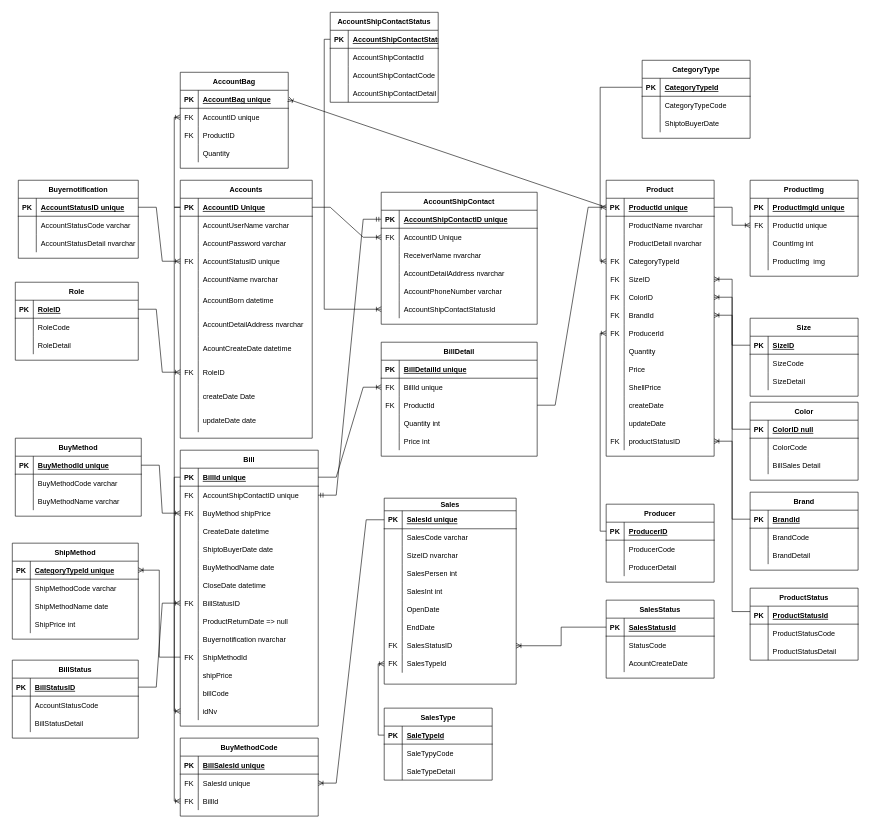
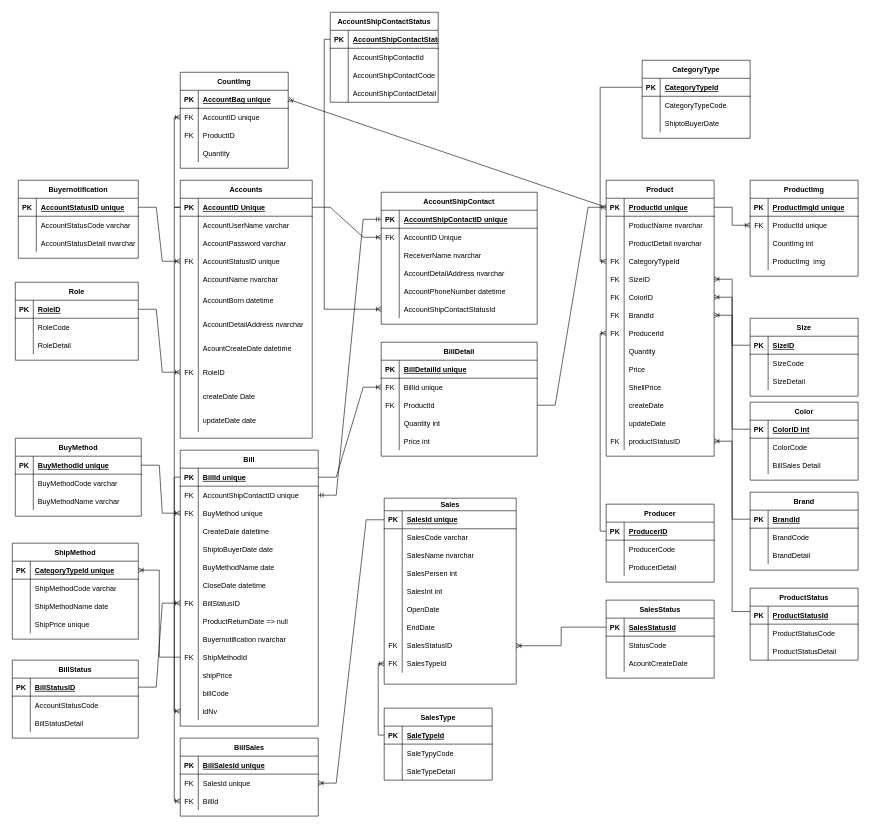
- <mxCell id="229" value="AccountBag" style="shape=table;startSize=30;container=1;collapsible=1;childLayout=tableLayout;fixedRows=1;rowLines=0;fontStyle=1;align=center;resizeLast=1;" parent="1" vertex="1"><mxGeometry x="300" y="120" width="180" height="160" as="geometry" /></mxCell>
+ <mxCell id="229" value="CountImg" style="shape=table;startSize=30;container=1;collapsible=1;childLayout=tableLayout;fixedRows=1;rowLines=0;fontStyle=1;align=center;resizeLast=1;" parent="1" vertex="1"><mxGeometry x="300" y="120" width="180" height="160" as="geometry" /></mxCell>
- <mxCell id="51" value="AccountPhoneNumber varchar" style="shape=partialRectangle;connectable=0;fillColor=none;top=0;left=0;bottom=0;right=0;align=left;spacingLeft=6;overflow=hidden;" parent="49" vertex="1"><mxGeometry x="30" width="230" height="30" as="geometry"><mxRectangle width="230" height="30" as="alternateBounds" /></mxGeometry></mxCell>
+ <mxCell id="51" value="AccountPhoneNumber datetime" style="shape=partialRectangle;connectable=0;fillColor=none;top=0;left=0;bottom=0;right=0;align=left;spacingLeft=6;overflow=hidden;" parent="49" vertex="1"><mxGeometry x="30" width="230" height="30" as="geometry"><mxRectangle width="230" height="30" as="alternateBounds" /></mxGeometry></mxCell>
- <mxCell id="272" value="ColorID null" style="shape=partialRectangle;connectable=0;fillColor=none;top=0;left=0;bottom=0;right=0;align=left;spacingLeft=6;fontStyle=5;overflow=hidden;" parent="270" vertex="1"><mxGeometry x="30" width="150" height="30" as="geometry"><mxRectangle width="150" height="30" as="alternateBounds" /></mxGeometry></mxCell>
+ <mxCell id="272" value="ColorID int" style="shape=partialRectangle;connectable=0;fillColor=none;top=0;left=0;bottom=0;right=0;align=left;spacingLeft=6;fontStyle=5;overflow=hidden;" parent="270" vertex="1"><mxGeometry x="30" width="150" height="30" as="geometry"><mxRectangle width="150" height="30" as="alternateBounds" /></mxGeometry></mxCell>
- <mxCell id="117" value="BuyMethod shipPrice" style="shape=partialRectangle;connectable=0;fillColor=none;top=0;left=0;bottom=0;right=0;align=left;spacingLeft=6;overflow=hidden;" parent="115" vertex="1"><mxGeometry x="30" width="200" height="30" as="geometry"><mxRectangle width="200" height="30" as="alternateBounds" /></mxGeometry></mxCell>
+ <mxCell id="117" value="BuyMethod unique" style="shape=partialRectangle;connectable=0;fillColor=none;top=0;left=0;bottom=0;right=0;align=left;spacingLeft=6;overflow=hidden;" parent="115" vertex="1"><mxGeometry x="30" width="200" height="30" as="geometry"><mxRectangle width="200" height="30" as="alternateBounds" /></mxGeometry></mxCell>
- <mxCell id="210" value="SizeID nvarchar" style="shape=partialRectangle;connectable=0;fillColor=none;top=0;left=0;bottom=0;right=0;align=left;spacingLeft=6;overflow=hidden;" parent="208" vertex="1"><mxGeometry x="30" width="190" height="30" as="geometry"><mxRectangle width="190" height="30" as="alternateBounds" /></mxGeometry></mxCell>
+ <mxCell id="210" value="SalesName nvarchar" style="shape=partialRectangle;connectable=0;fillColor=none;top=0;left=0;bottom=0;right=0;align=left;spacingLeft=6;overflow=hidden;" parent="208" vertex="1"><mxGeometry x="30" width="190" height="30" as="geometry"><mxRectangle width="190" height="30" as="alternateBounds" /></mxGeometry></mxCell>
- <mxCell id="173" value="ShipPrice int" style="shape=partialRectangle;connectable=0;fillColor=none;top=0;left=0;bottom=0;right=0;align=left;spacingLeft=6;overflow=hidden;" parent="171" vertex="1"><mxGeometry x="30" width="180" height="30" as="geometry"><mxRectangle width="180" height="30" as="alternateBounds" /></mxGeometry></mxCell>
+ <mxCell id="173" value="ShipPrice unique" style="shape=partialRectangle;connectable=0;fillColor=none;top=0;left=0;bottom=0;right=0;align=left;spacingLeft=6;overflow=hidden;" parent="171" vertex="1"><mxGeometry x="30" width="180" height="30" as="geometry"><mxRectangle width="180" height="30" as="alternateBounds" /></mxGeometry></mxCell>
- <mxCell id="352" value="BuyMethodCode" style="shape=table;startSize=30;container=1;collapsible=1;childLayout=tableLayout;fixedRows=1;rowLines=0;fontStyle=1;align=center;resizeLast=1;" parent="1" vertex="1"><mxGeometry x="300" y="1230" width="230" height="130" as="geometry" /></mxCell>
+ <mxCell id="352" value="BillSales" style="shape=table;startSize=30;container=1;collapsible=1;childLayout=tableLayout;fixedRows=1;rowLines=0;fontStyle=1;align=center;resizeLast=1;" parent="1" vertex="1"><mxGeometry x="300" y="1230" width="230" height="130" as="geometry" /></mxCell>
